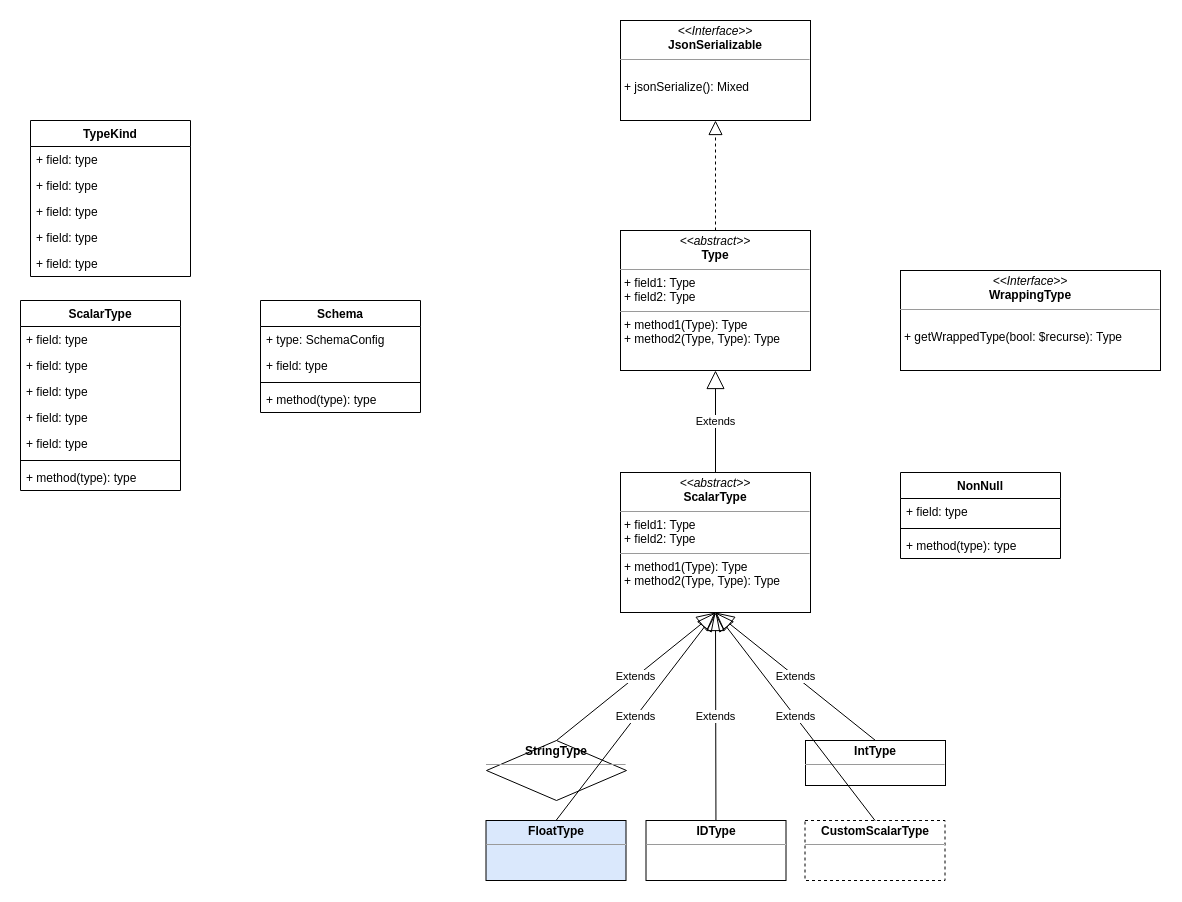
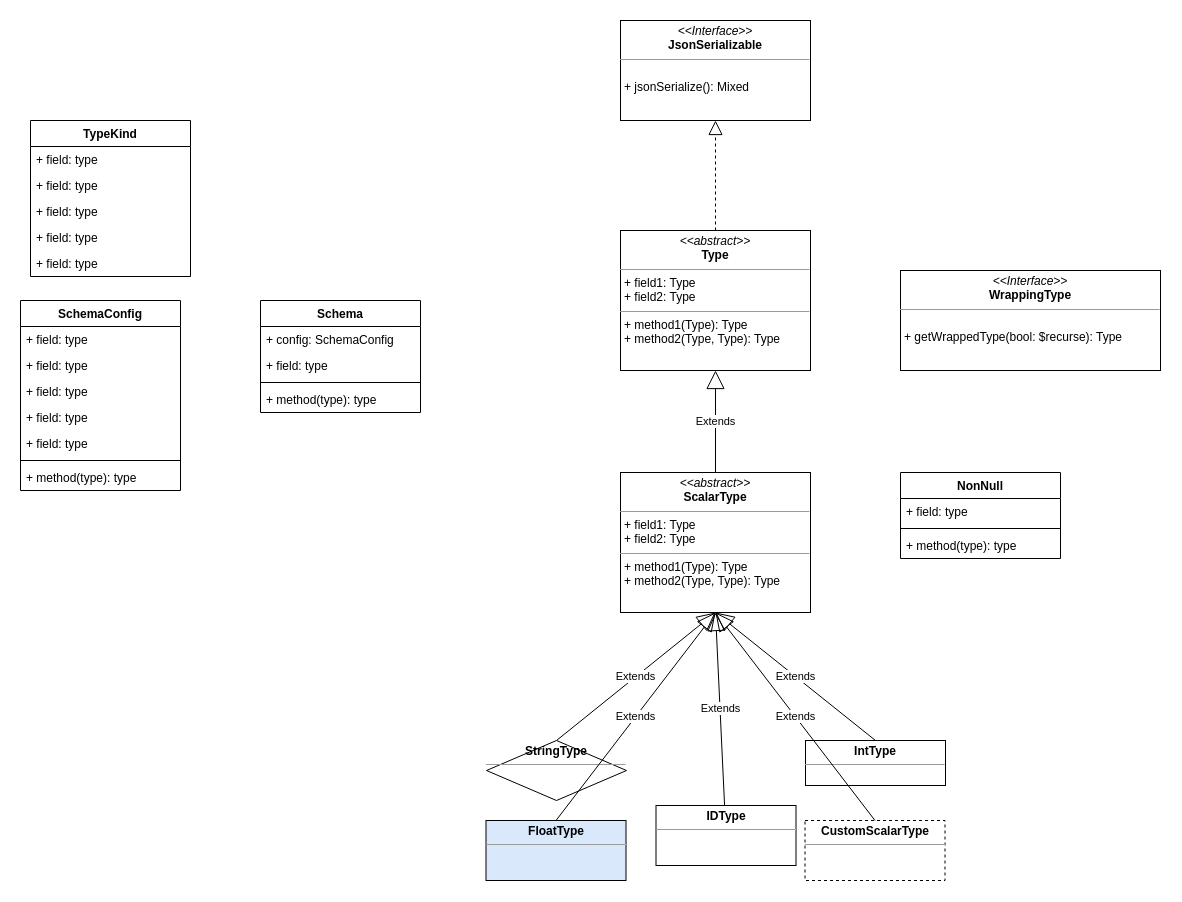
- <mxCell id="8" value="ScalarType" style="swimlane;fontStyle=1;align=center;verticalAlign=top;childLayout=stackLayout;horizontal=1;startSize=26;horizontalStack=0;resizeParent=1;resizeParentMax=0;resizeLast=0;collapsible=1;marginBottom=0;" vertex="1" parent="1"><mxGeometry y="300" width="160" height="190" as="geometry" x="20" /></mxCell>
+ <mxCell id="8" value="SchemaConfig" style="swimlane;fontStyle=1;align=center;verticalAlign=top;childLayout=stackLayout;horizontal=1;startSize=26;horizontalStack=0;resizeParent=1;resizeParentMax=0;resizeLast=0;collapsible=1;marginBottom=0;" vertex="1" parent="1"><mxGeometry y="300" width="160" height="190" as="geometry" x="20" /></mxCell>
- <mxCell id="4" value="+ type: SchemaConfig" style="text;strokeColor=none;fillColor=none;align=left;verticalAlign=top;spacingLeft=4;spacingRight=4;overflow=hidden;rotatable=0;points=[[0,0.5],[1,0.5]];portConstraint=eastwest;" vertex="1" parent="3"><mxGeometry y="26" width="160" height="26" as="geometry" /></mxCell>
+ <mxCell id="4" value="+ config: SchemaConfig" style="text;strokeColor=none;fillColor=none;align=left;verticalAlign=top;spacingLeft=4;spacingRight=4;overflow=hidden;rotatable=0;points=[[0,0.5],[1,0.5]];portConstraint=eastwest;" vertex="1" parent="3"><mxGeometry y="26" width="160" height="26" as="geometry" /></mxCell>
- <mxCell id="32" value="&lt;p style=&quot;margin: 0px ; margin-top: 4px ; text-align: center&quot;&gt;&lt;b&gt;IDType&lt;/b&gt;&lt;/p&gt;&lt;hr size=&quot;1&quot;&gt;&lt;div style=&quot;height: 2px&quot;&gt;&lt;/div&gt;" style="verticalAlign=top;align=left;overflow=fill;fontSize=12;fontFamily=Helvetica;html=1;" vertex="1" parent="1"><mxGeometry x="645.5" y="820" width="140" height="60" as="geometry" /></mxCell>
+ <mxCell id="32" value="&lt;p style=&quot;margin: 0px ; margin-top: 4px ; text-align: center&quot;&gt;&lt;b&gt;IDType&lt;/b&gt;&lt;/p&gt;&lt;hr size=&quot;1&quot;&gt;&lt;div style=&quot;height: 2px&quot;&gt;&lt;/div&gt;" style="verticalAlign=top;align=left;overflow=fill;fontSize=12;fontFamily=Helvetica;html=1;" vertex="1" parent="1"><mxGeometry x="655.5" y="805" width="140" height="60" as="geometry" /></mxCell>
